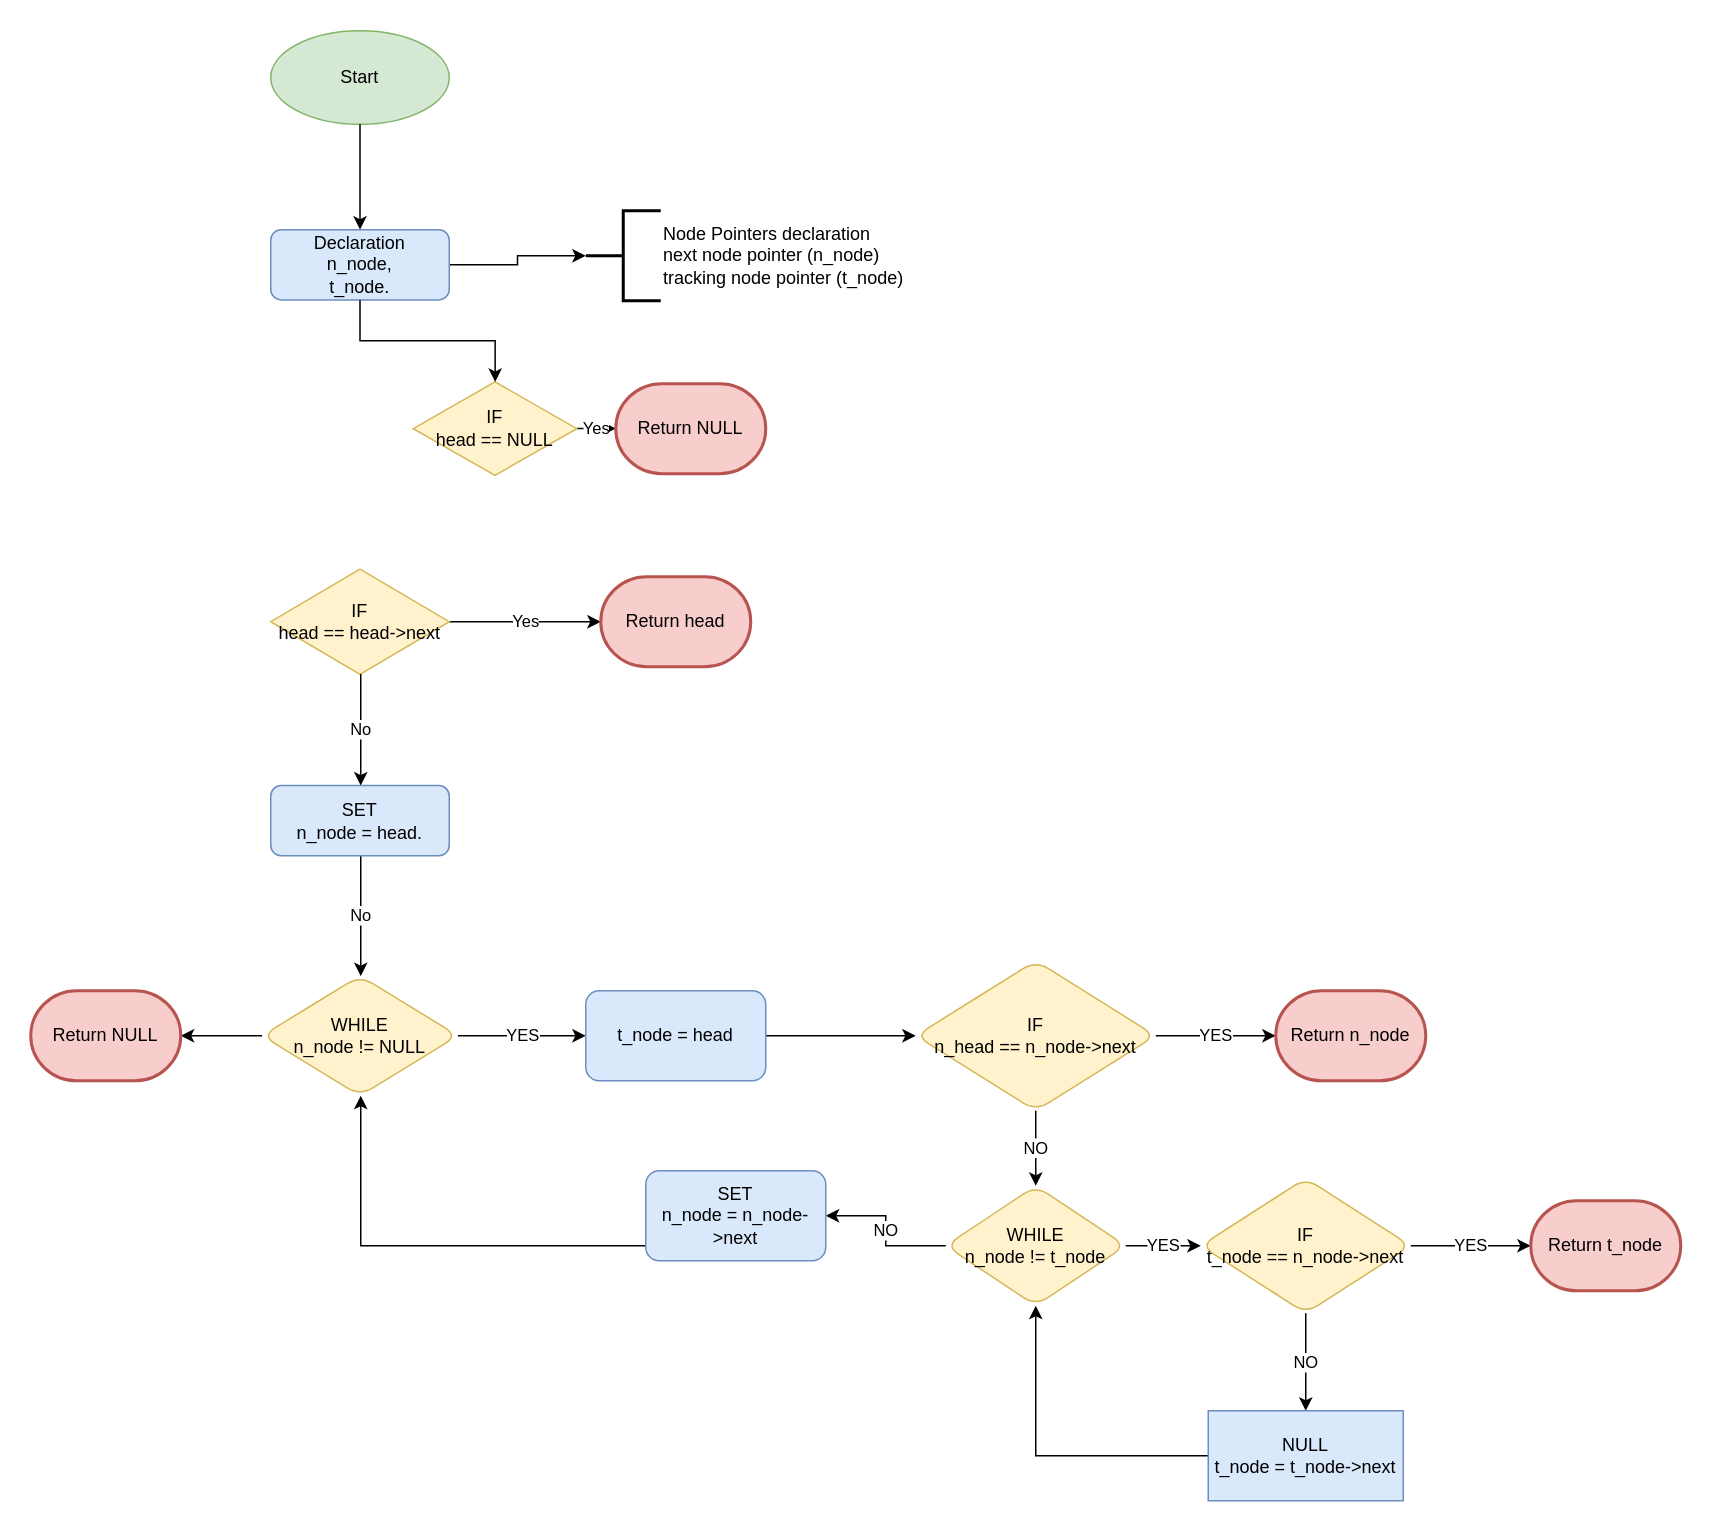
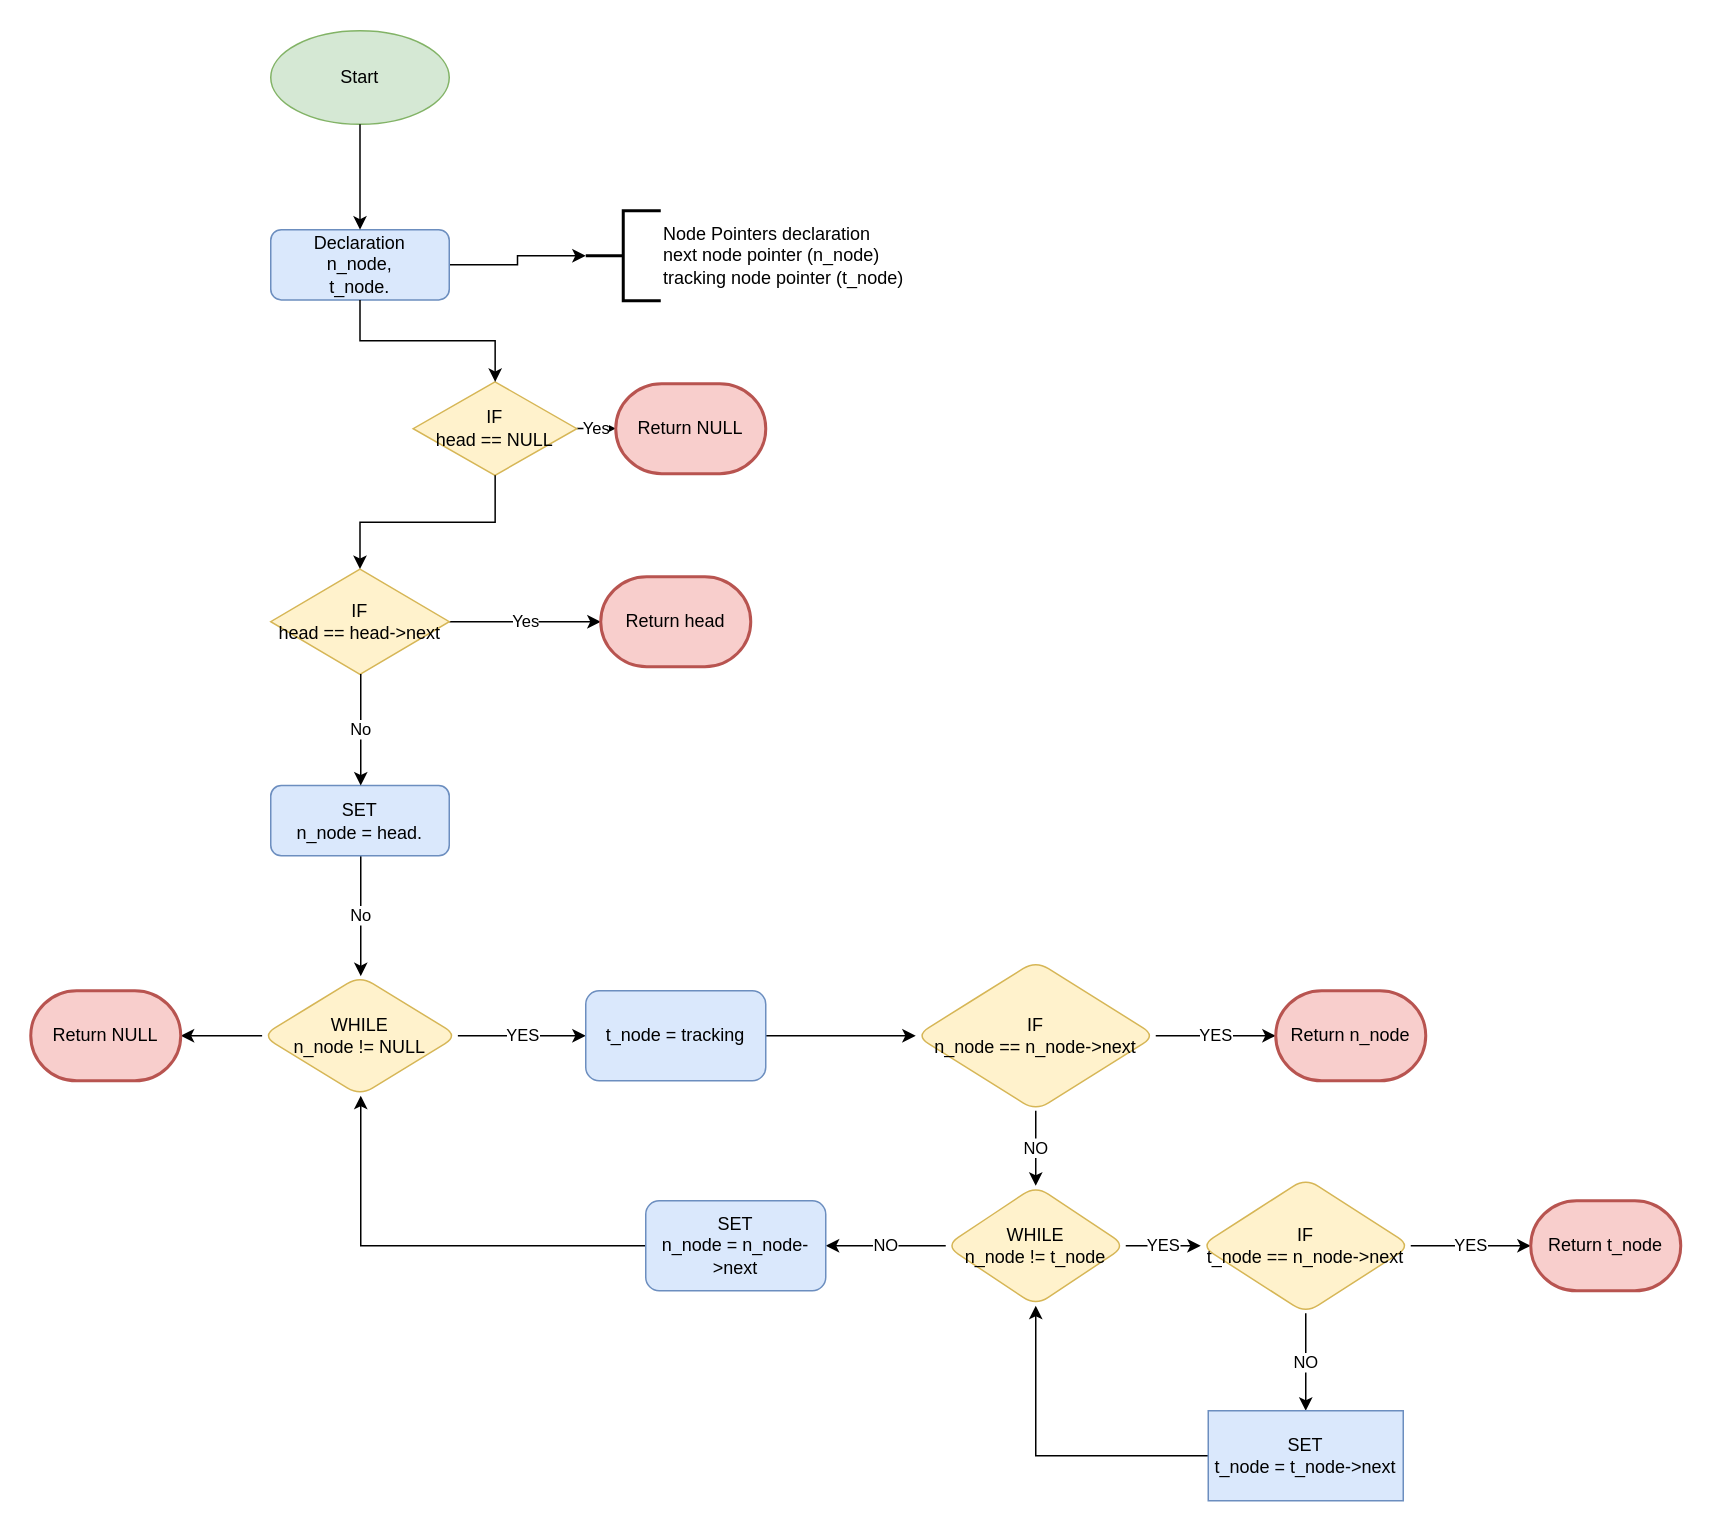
+ <mxCell id="14" value="" style="edgeStyle=orthogonalEdgeStyle;rounded=0;orthogonalLoop=1;jettySize=auto;html=1;fontColor=#000000;" edge="1" parent="1" source="11" target="13"><mxGeometry relative="1" as="geometry" /></mxCell>
- <mxCell id="22" value="t_node = head" style="whiteSpace=wrap;html=1;fillColor=#dae8fc;strokeColor=#6c8ebf;rounded=1;" vertex="1" parent="1"><mxGeometry x="390" y="660" width="120" height="60" as="geometry" /></mxCell>
+ <mxCell id="22" value="t_node = tracking" style="whiteSpace=wrap;html=1;fillColor=#dae8fc;strokeColor=#6c8ebf;rounded=1;" vertex="1" parent="1"><mxGeometry x="390" y="660" width="120" height="60" as="geometry" /></mxCell>
- <mxCell id="25" value="IF&lt;br&gt;n_head == n_node-&amp;gt;next" style="rhombus;whiteSpace=wrap;html=1;fillColor=#fff2cc;strokeColor=#d6b656;rounded=1;" vertex="1" parent="1"><mxGeometry x="610" y="640" width="160" height="100" as="geometry" /></mxCell>
+ <mxCell id="25" value="IF&lt;br&gt;n_node == n_node-&amp;gt;next" style="rhombus;whiteSpace=wrap;html=1;fillColor=#fff2cc;strokeColor=#d6b656;rounded=1;" vertex="1" parent="1"><mxGeometry x="610" y="640" width="160" height="100" as="geometry" /></mxCell>
- <mxCell id="37" value="SET&lt;br&gt;n_node = n_node-&amp;gt;next" style="whiteSpace=wrap;html=1;fillColor=#dae8fc;strokeColor=#6c8ebf;rounded=1;" vertex="1" parent="1"><mxGeometry x="430" y="780" width="120" height="60" as="geometry" /></mxCell>
+ <mxCell id="37" value="SET&lt;br&gt;n_node = n_node-&amp;gt;next" style="whiteSpace=wrap;html=1;fillColor=#dae8fc;strokeColor=#6c8ebf;rounded=1;" vertex="1" parent="1"><mxGeometry x="430" y="800" width="120" height="60" as="geometry" /></mxCell>
- <mxCell id="35" value="NULL&lt;br&gt;t_node = t_node-&amp;gt;next" style="whiteSpace=wrap;html=1;fillColor=#dae8fc;strokeColor=#6c8ebf;rounded=0;" vertex="1" parent="1"><mxGeometry x="805" y="940" width="130" height="60" as="geometry" /></mxCell>
+ <mxCell id="35" value="SET&lt;br&gt;t_node = t_node-&amp;gt;next" style="whiteSpace=wrap;html=1;fillColor=#dae8fc;strokeColor=#6c8ebf;rounded=0;" vertex="1" parent="1"><mxGeometry x="805" y="940" width="130" height="60" as="geometry" /></mxCell>
